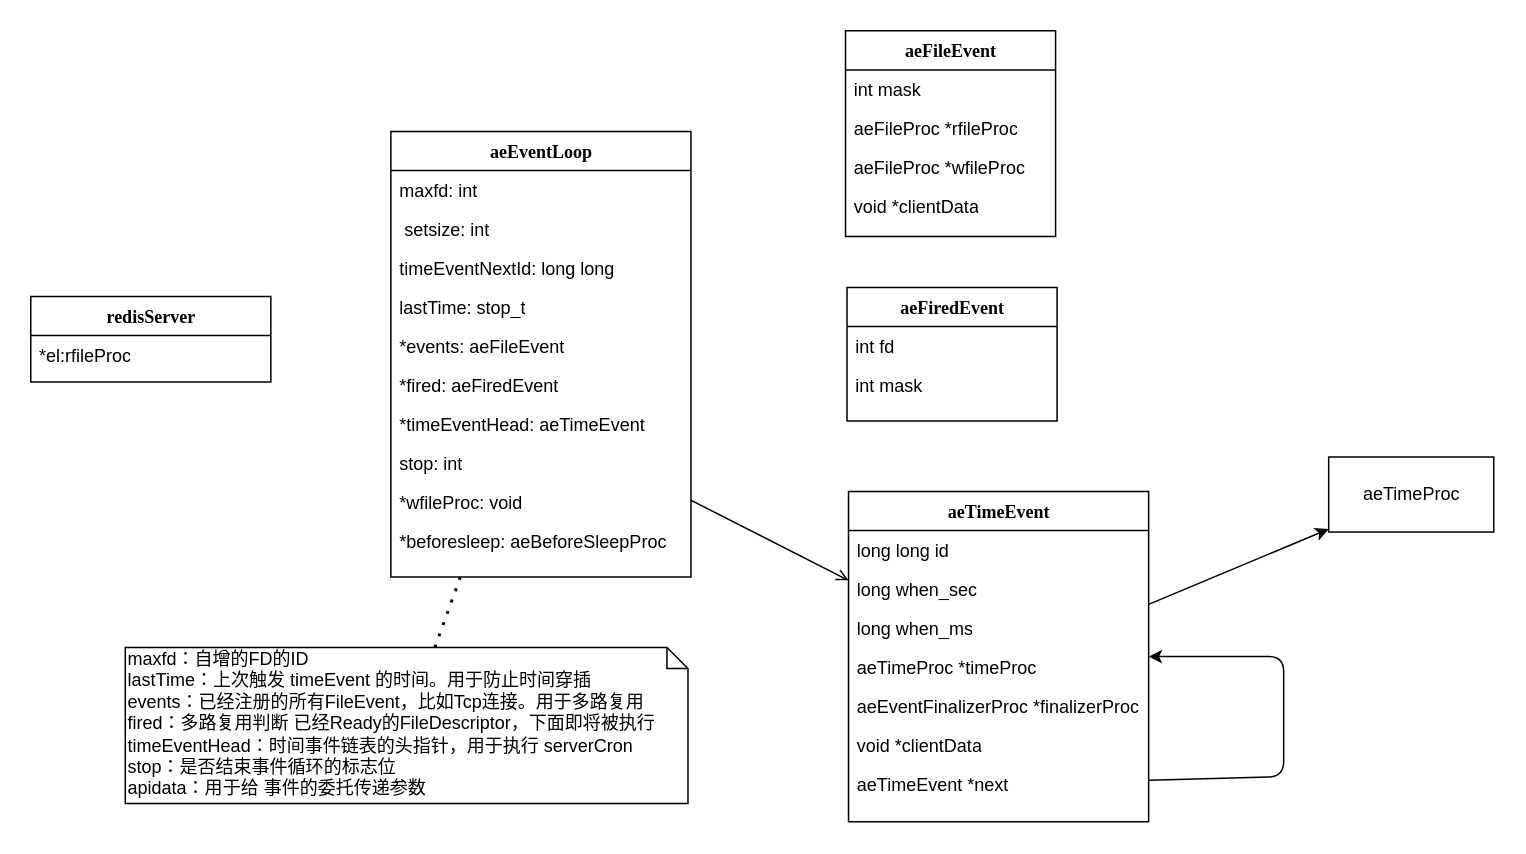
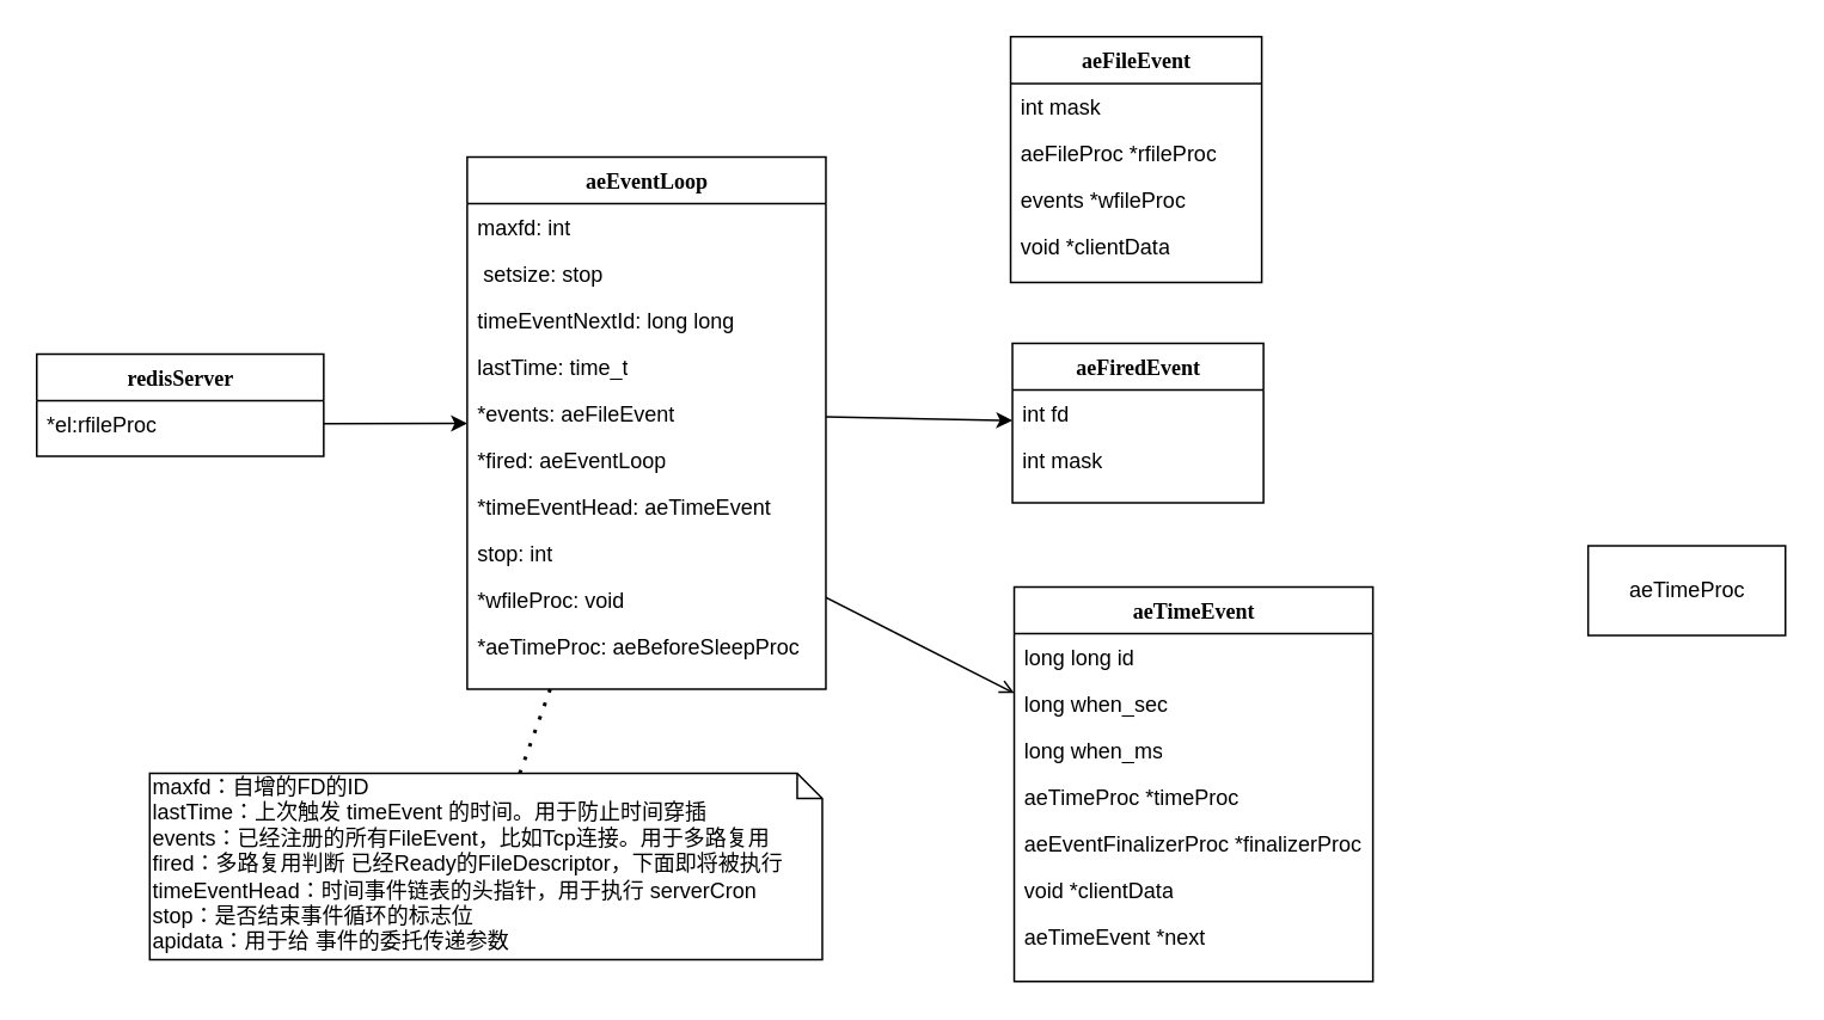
- <mxCell id="34" value="aeFileProc *wfileProc" style="text;html=1;strokeColor=none;fillColor=none;align=left;verticalAlign=top;spacingLeft=4;spacingRight=4;whiteSpace=wrap;overflow=hidden;rotatable=0;points=[[0,0.5],[1,0.5]];portConstraint=eastwest;" vertex="1" parent="31"><mxGeometry y="78" width="140" height="26" as="geometry" /></mxCell>
+ <mxCell id="34" value="events *wfileProc" style="text;html=1;strokeColor=none;fillColor=none;align=left;verticalAlign=top;spacingLeft=4;spacingRight=4;whiteSpace=wrap;overflow=hidden;rotatable=0;points=[[0,0.5],[1,0.5]];portConstraint=eastwest;" vertex="1" parent="31"><mxGeometry y="78" width="140" height="26" as="geometry" /></mxCell>
- <mxCell id="7" value="&amp;nbsp;setsize: int" style="text;html=1;strokeColor=none;fillColor=none;align=left;verticalAlign=top;spacingLeft=4;spacingRight=4;whiteSpace=wrap;overflow=hidden;rotatable=0;points=[[0,0.5],[1,0.5]];portConstraint=eastwest;" parent="5" vertex="1"><mxGeometry y="52" width="200" height="26" as="geometry" /></mxCell>
+ <mxCell id="7" value="&amp;nbsp;setsize: stop" style="text;html=1;strokeColor=none;fillColor=none;align=left;verticalAlign=top;spacingLeft=4;spacingRight=4;whiteSpace=wrap;overflow=hidden;rotatable=0;points=[[0,0.5],[1,0.5]];portConstraint=eastwest;" parent="5" vertex="1"><mxGeometry y="52" width="200" height="26" as="geometry" /></mxCell>
- <mxCell id="9" value="lastTime: stop_t" style="text;html=1;strokeColor=none;fillColor=none;align=left;verticalAlign=top;spacingLeft=4;spacingRight=4;whiteSpace=wrap;overflow=hidden;rotatable=0;points=[[0,0.5],[1,0.5]];portConstraint=eastwest;" parent="5" vertex="1"><mxGeometry y="104" width="200" height="26" as="geometry" /></mxCell>
+ <mxCell id="9" value="lastTime: time_t" style="text;html=1;strokeColor=none;fillColor=none;align=left;verticalAlign=top;spacingLeft=4;spacingRight=4;whiteSpace=wrap;overflow=hidden;rotatable=0;points=[[0,0.5],[1,0.5]];portConstraint=eastwest;" parent="5" vertex="1"><mxGeometry y="104" width="200" height="26" as="geometry" /></mxCell>
+ <mxCell id="2" value="" style="endArrow=classic;html=1;" edge="1" parent="1" source="10" target="36"><mxGeometry width="50" height="50" relative="1" as="geometry"><mxPoint x="70" y="294" as="sourcePoint" /><mxPoint x="120" y="244" as="targetPoint" /></mxGeometry></mxCell>
+ <mxCell id="4" value="" style="endArrow=classic;html=1;" edge="1" parent="1" source="19" target="5"><mxGeometry width="50" height="50" relative="1" as="geometry"><mxPoint x="30" y="294" as="sourcePoint" /><mxPoint x="80" y="244" as="targetPoint" /></mxGeometry></mxCell>
- <mxCell id="11" value="*fired: aeFiredEvent" style="text;html=1;strokeColor=none;fillColor=none;align=left;verticalAlign=top;spacingLeft=4;spacingRight=4;whiteSpace=wrap;overflow=hidden;rotatable=0;points=[[0,0.5],[1,0.5]];portConstraint=eastwest;" parent="5" vertex="1"><mxGeometry y="156" width="200" height="26" as="geometry" /></mxCell>
+ <mxCell id="11" value="*fired: aeEventLoop" style="text;html=1;strokeColor=none;fillColor=none;align=left;verticalAlign=top;spacingLeft=4;spacingRight=4;whiteSpace=wrap;overflow=hidden;rotatable=0;points=[[0,0.5],[1,0.5]];portConstraint=eastwest;" parent="5" vertex="1"><mxGeometry y="156" width="200" height="26" as="geometry" /></mxCell>
- <mxCell id="15" value="*beforesleep: aeBeforeSleepProc" style="text;html=1;strokeColor=none;fillColor=none;align=left;verticalAlign=top;spacingLeft=4;spacingRight=4;whiteSpace=wrap;overflow=hidden;rotatable=0;points=[[0,0.5],[1,0.5]];portConstraint=eastwest;" vertex="1" parent="5"><mxGeometry y="260" width="200" height="26" as="geometry" /></mxCell>
+ <mxCell id="15" value="*aeTimeProc: aeBeforeSleepProc" style="text;html=1;strokeColor=none;fillColor=none;align=left;verticalAlign=top;spacingLeft=4;spacingRight=4;whiteSpace=wrap;overflow=hidden;rotatable=0;points=[[0,0.5],[1,0.5]];portConstraint=eastwest;" vertex="1" parent="5"><mxGeometry y="260" width="200" height="26" as="geometry" /></mxCell>
- <mxCell id="17" value="" style="endArrow=classic;html=1;" edge="1" parent="1" source="26" target="16"><mxGeometry width="50" height="50" relative="1" as="geometry"><mxPoint x="460" y="524" as="sourcePoint" /><mxPoint x="510" y="474" as="targetPoint" /></mxGeometry></mxCell>
- <mxCell id="30" value="" style="endArrow=classic;html=1;" edge="1" parent="22" source="29" target="22"><mxGeometry width="50" height="50" relative="1" as="geometry"><mxPoint x="220" y="300" as="sourcePoint" /><mxPoint x="290" y="130" as="targetPoint" /><Array as="points"><mxPoint x="290" y="190" /><mxPoint x="290" y="110" /></Array></mxGeometry></mxCell>
